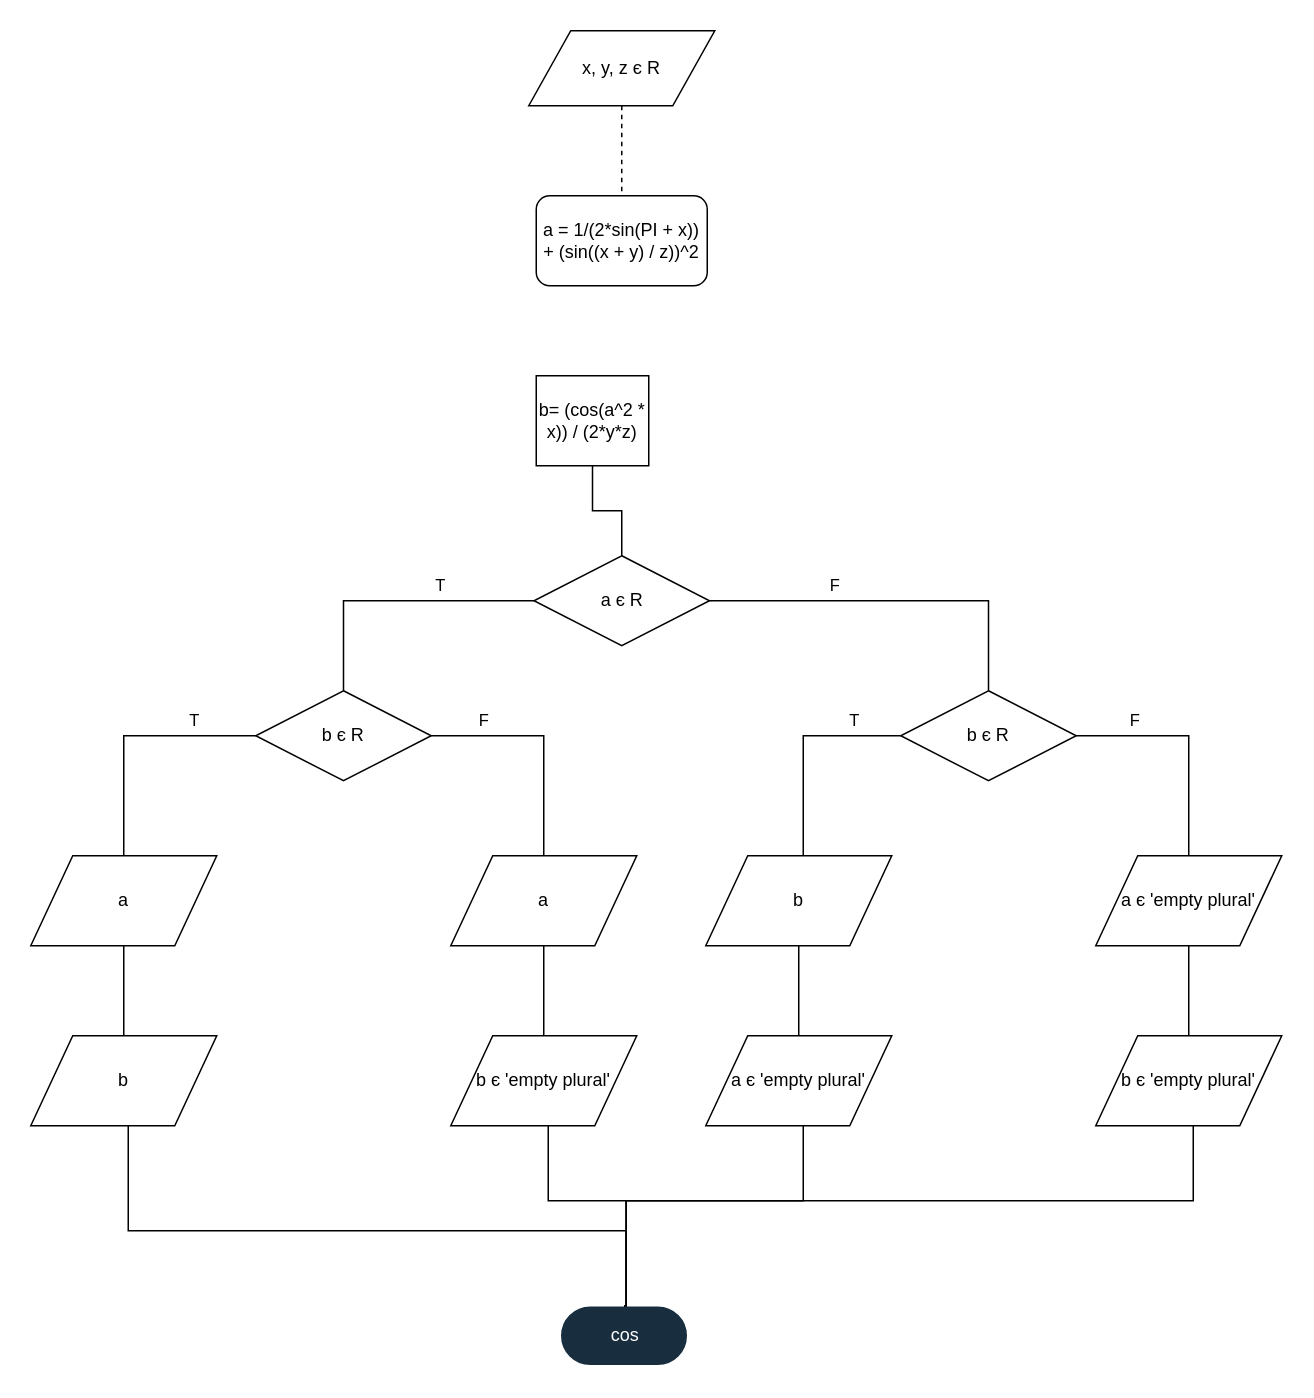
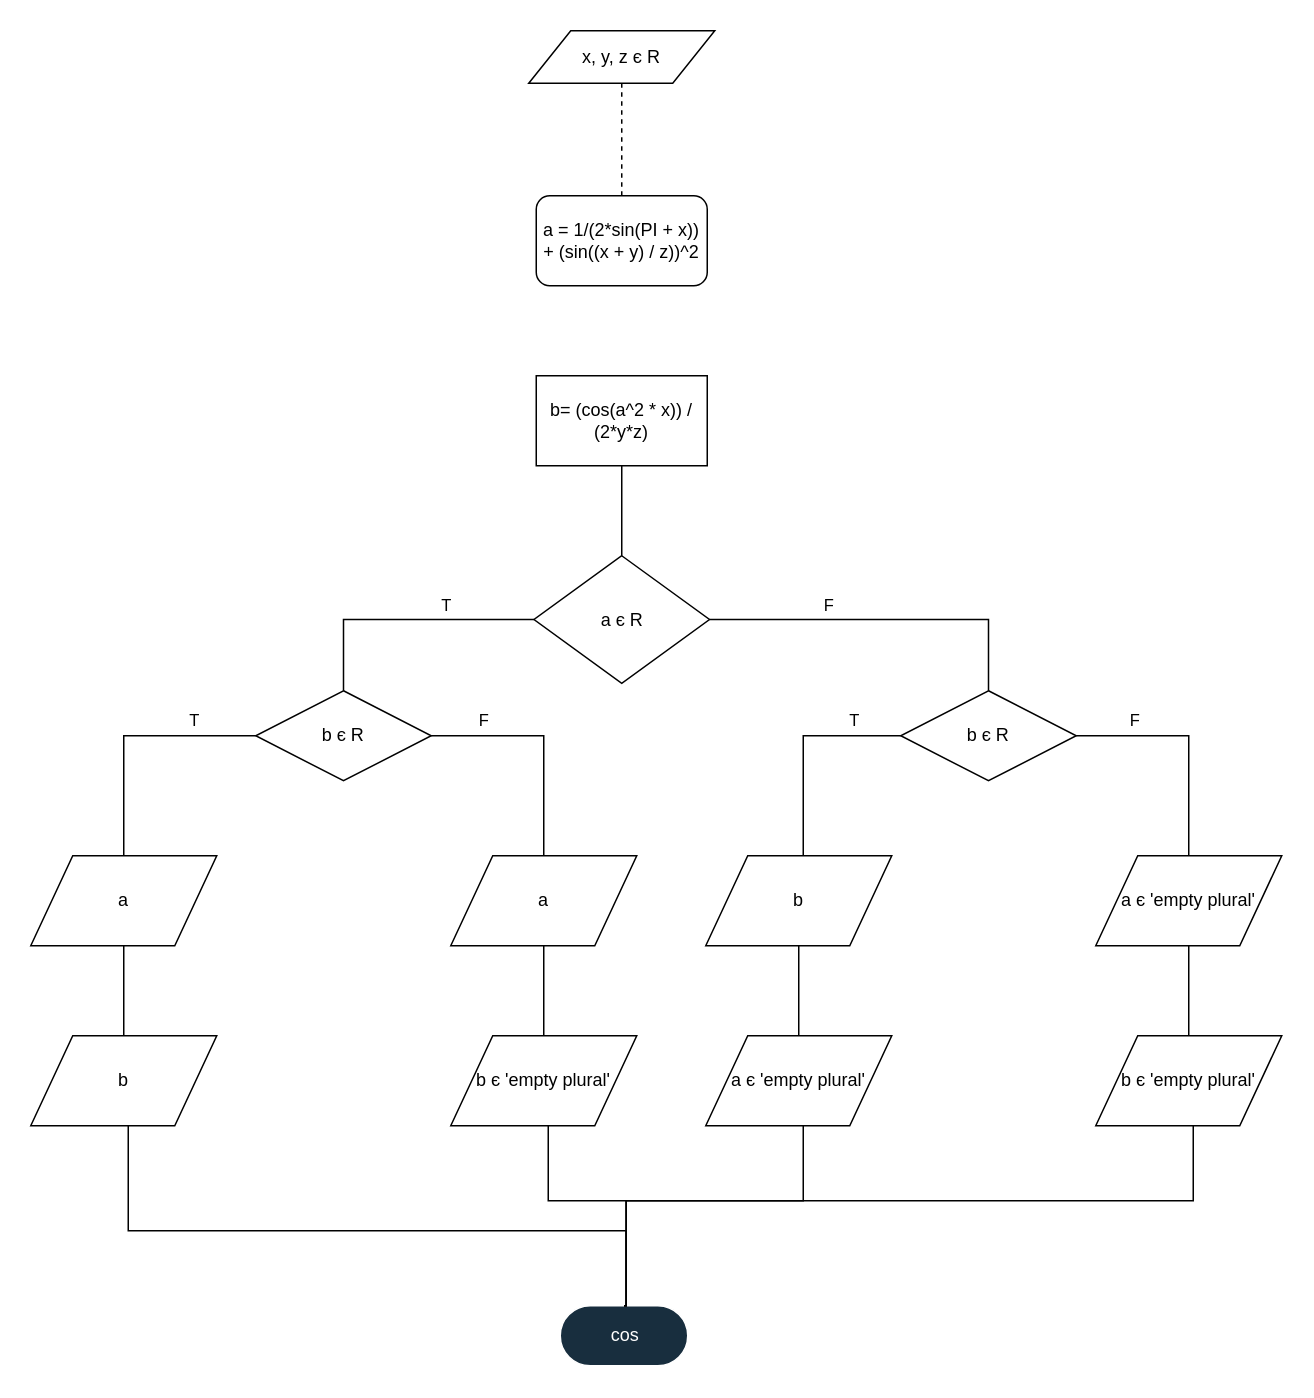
- <mxCell id="3" value="x, y, z є R" style="shape=parallelogram;perimeter=parallelogramPerimeter;whiteSpace=wrap;html=1;fixedSize=1;size=28;" parent="1" vertex="1"><mxGeometry x="352" y="20" width="124" height="50" as="geometry" /></mxCell>
+ <mxCell id="3" value="x, y, z є R" style="shape=parallelogram;perimeter=parallelogramPerimeter;whiteSpace=wrap;html=1;fixedSize=1;size=28;" parent="1" vertex="1"><mxGeometry x="352" y="20" width="124" height="35" as="geometry" /></mxCell>
- <mxCell id="6" value="b= (cos(a^2 * x)) / (2*y*z)" style="rounded=0;whiteSpace=wrap;html=1;" parent="1" vertex="1"><mxGeometry x="357" y="250" width="75" height="60" as="geometry" /></mxCell>
+ <mxCell id="6" value="b= (cos(a^2 * x)) / (2*y*z)" style="rounded=0;whiteSpace=wrap;html=1;" parent="1" vertex="1"><mxGeometry x="357" y="250" width="114" height="60" as="geometry" /></mxCell>
- <mxCell id="9" value="a є R" style="rhombus;whiteSpace=wrap;html=1;" parent="1" vertex="1"><mxGeometry x="355.5" y="370" width="117" height="60" as="geometry" /></mxCell>
+ <mxCell id="9" value="a є R" style="rhombus;whiteSpace=wrap;html=1;" parent="1" vertex="1"><mxGeometry x="355.5" y="370" width="117" height="85" as="geometry" /></mxCell>
